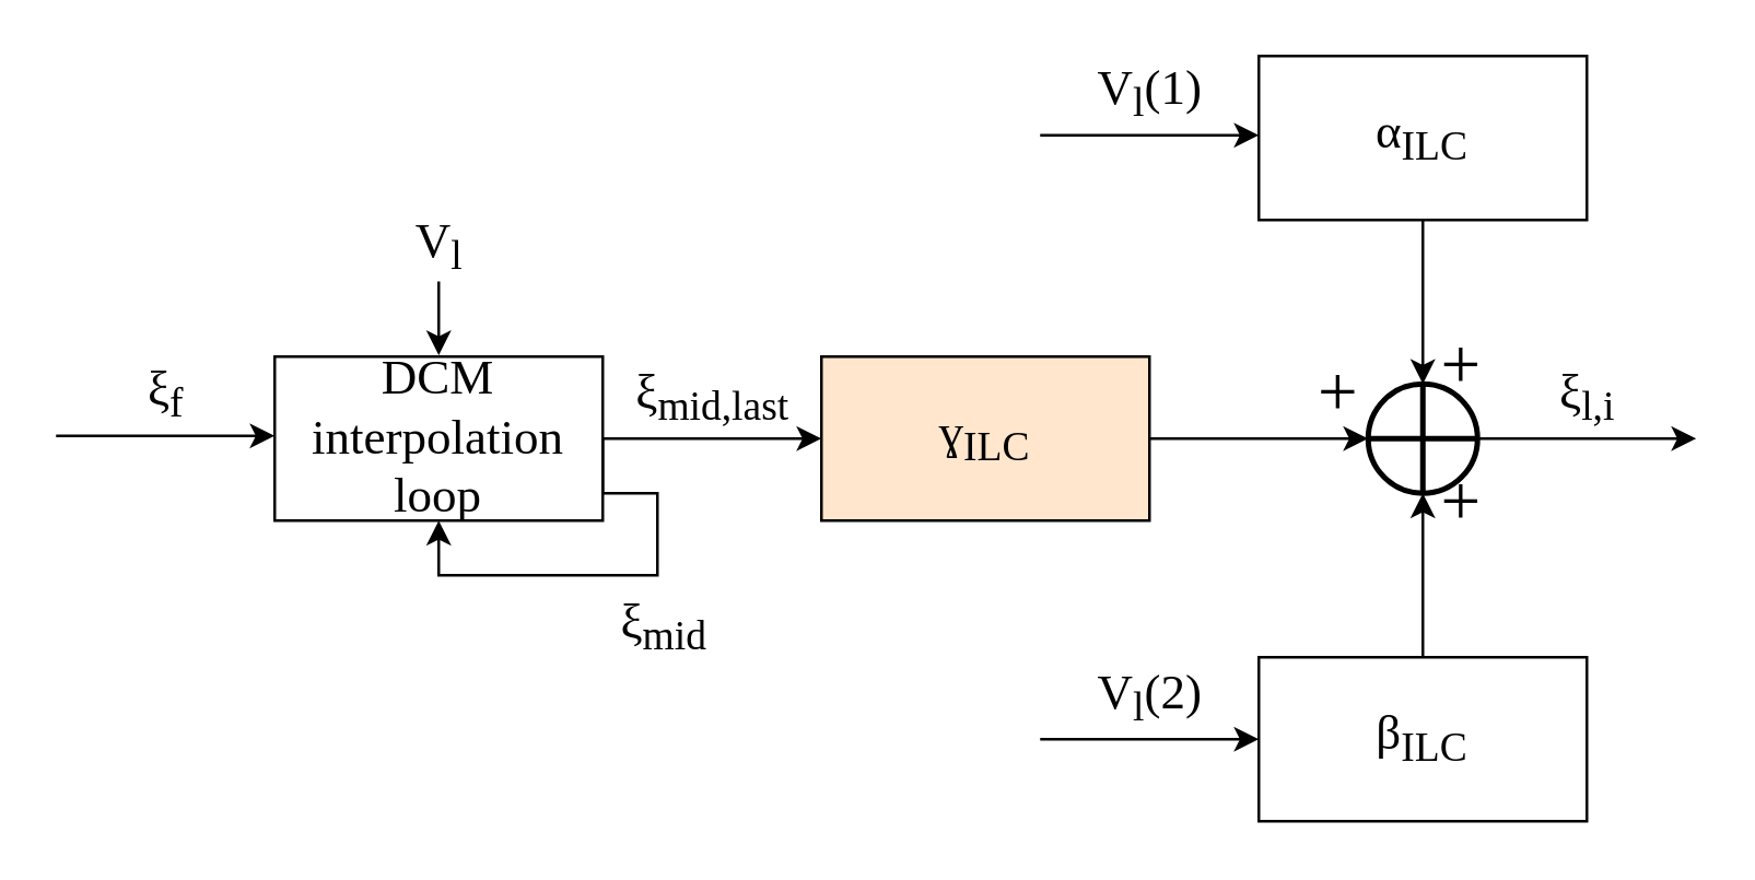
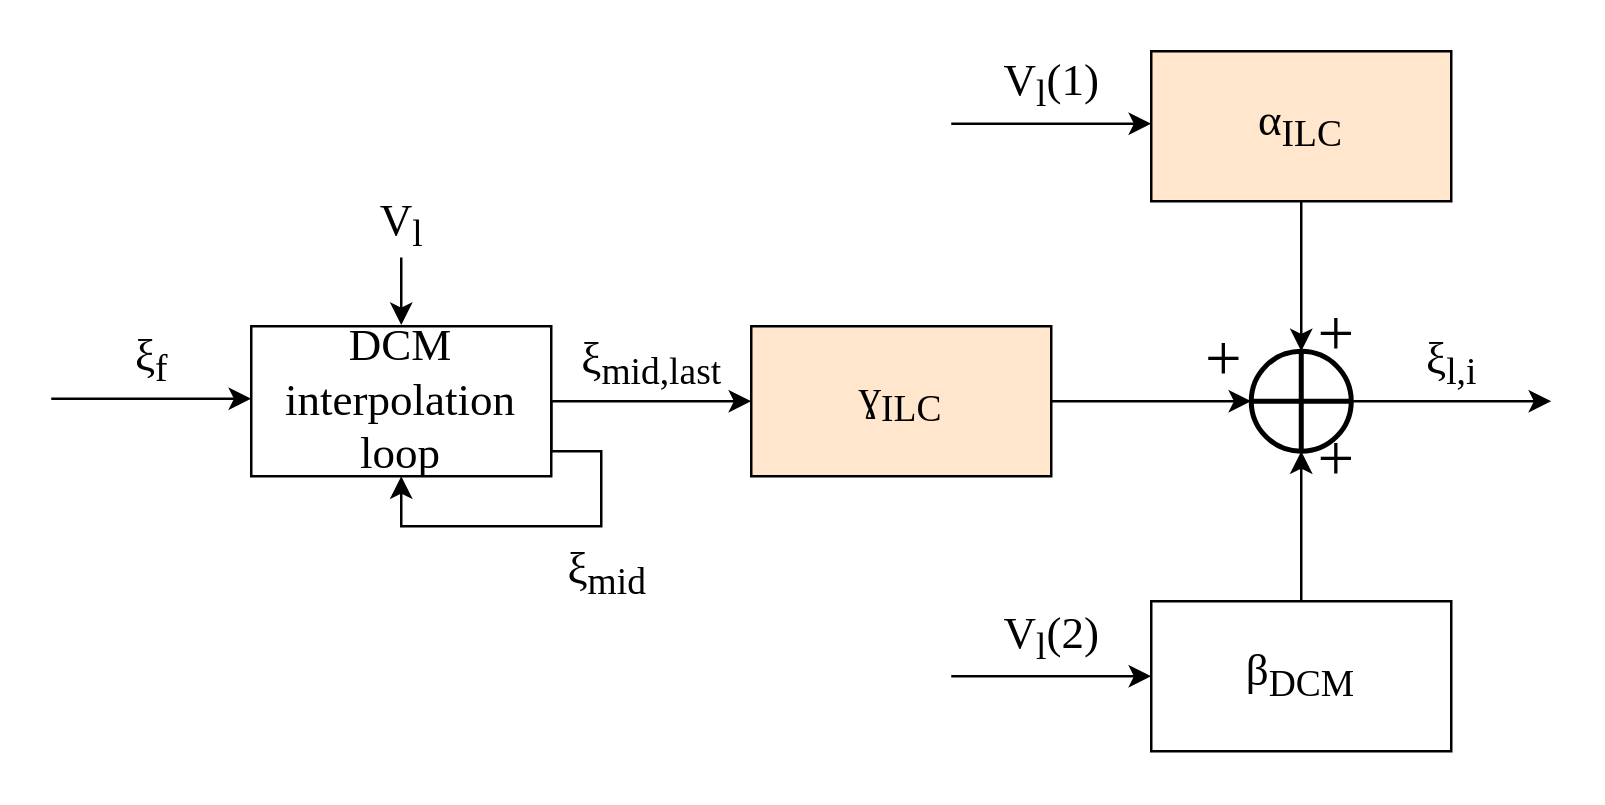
- <mxCell id="14" value="α&lt;sub&gt;ILC&lt;/sub&gt;" style="rounded=0;whiteSpace=wrap;html=1;fontFamily=Computer Modern;fontSize=18;" vertex="1" parent="1"><mxGeometry x="460" y="20" width="120" height="60" as="geometry" /></mxCell>
+ <mxCell id="14" value="α&lt;sub&gt;ILC&lt;/sub&gt;" style="rounded=0;whiteSpace=wrap;html=1;fontFamily=Computer Modern;fontSize=18;fillColor=#ffe6cc;" vertex="1" parent="1"><mxGeometry x="460" y="20" width="120" height="60" as="geometry" /></mxCell>
- <mxCell id="16" value="β&lt;sub&gt;ILC&lt;/sub&gt;" style="rounded=0;whiteSpace=wrap;html=1;fontFamily=Computer Modern;fontSize=18;" vertex="1" parent="1"><mxGeometry x="460" y="240" width="120" height="60" as="geometry" /></mxCell>
+ <mxCell id="16" value="β&lt;sub&gt;DCM&lt;/sub&gt;" style="rounded=0;whiteSpace=wrap;html=1;fontFamily=Computer Modern;fontSize=18;" vertex="1" parent="1"><mxGeometry x="460" y="240" width="120" height="60" as="geometry" /></mxCell>
